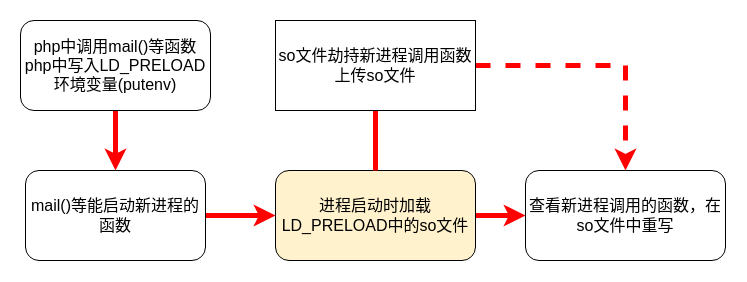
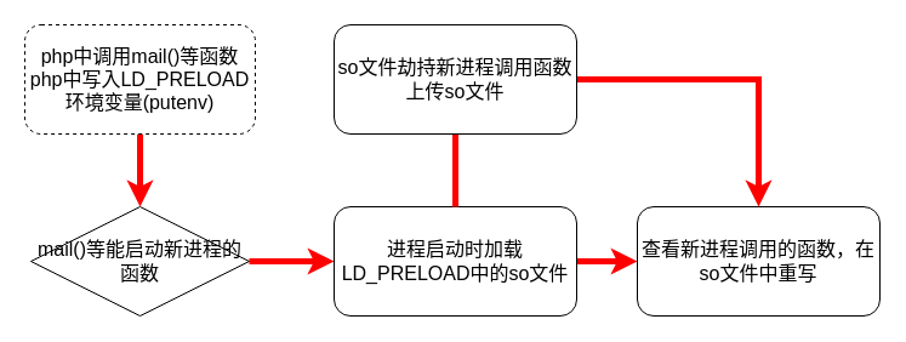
- <mxCell id="8" value="php中调用mail()等函数&lt;br&gt;php中写入LD_PRELOAD环境变量(putenv)" style="rounded=1;whiteSpace=wrap;html=1;fontSize=16;" vertex="1" parent="1"><mxGeometry x="20" y="20" width="190" height="90" as="geometry" /></mxCell>
+ <mxCell id="8" value="php中调用mail()等函数&lt;br&gt;php中写入LD_PRELOAD环境变量(putenv)" style="rounded=1;whiteSpace=wrap;html=1;fontSize=16;dashed=1;" vertex="1" parent="1"><mxGeometry x="20" y="20" width="190" height="90" as="geometry" /></mxCell>
- <mxCell id="11" value="so文件劫持新进程调用函数&lt;br&gt;上传so文件" style="whiteSpace=wrap;html=1;fontSize=16;rounded=0;" vertex="1" parent="1"><mxGeometry x="275" y="20" width="200" height="90" as="geometry" /></mxCell>
+ <mxCell id="11" value="so文件劫持新进程调用函数&lt;br&gt;上传so文件" style="rounded=1;whiteSpace=wrap;html=1;fontSize=16;" vertex="1" parent="1"><mxGeometry x="275" y="20" width="200" height="90" as="geometry" /></mxCell>
- <mxCell id="10" style="edgeStyle=orthogonalEdgeStyle;rounded=0;orthogonalLoop=1;jettySize=auto;html=1;fontSize=16;strokeWidth=5;strokeColor=#FF0000;dashed=1;" edge="1" parent="1" source="11" target="6"><mxGeometry relative="1" as="geometry" /></mxCell>
+ <mxCell id="10" style="edgeStyle=orthogonalEdgeStyle;rounded=0;orthogonalLoop=1;jettySize=auto;html=1;fontSize=16;strokeWidth=5;strokeColor=#FF0000;" edge="1" parent="1" source="11" target="6"><mxGeometry relative="1" as="geometry" /></mxCell>
- <mxCell id="3" value="&lt;font style=&quot;font-size: 16px&quot;&gt;mail()等能启动新进程的函数&lt;/font&gt;" style="rounded=1;whiteSpace=wrap;html=1;fontSize=12;glass=0;strokeWidth=1;shadow=0;" parent="1" vertex="1"><mxGeometry x="25" y="170" width="180" height="90" as="geometry" /></mxCell>
+ <mxCell id="3" value="&lt;font style=&quot;font-size: 16px&quot;&gt;mail()等能启动新进程的函数&lt;/font&gt;" style="rhombus;whiteSpace=wrap;html=1;fontSize=12;glass=0;strokeWidth=1;shadow=0;" parent="1" vertex="1"><mxGeometry x="25" y="170" width="180" height="90" as="geometry" /></mxCell>
- <mxCell id="5" value="进程启动时加载LD_PRELOAD中的so文件" style="rounded=1;whiteSpace=wrap;html=1;fontSize=16;fillColor=#fff2cc;" vertex="1" parent="1"><mxGeometry x="275" y="170" width="200" height="90" as="geometry" /></mxCell>
+ <mxCell id="5" value="进程启动时加载LD_PRELOAD中的so文件" style="rounded=1;whiteSpace=wrap;html=1;fontSize=16;" vertex="1" parent="1"><mxGeometry x="275" y="170" width="200" height="90" as="geometry" /></mxCell>
